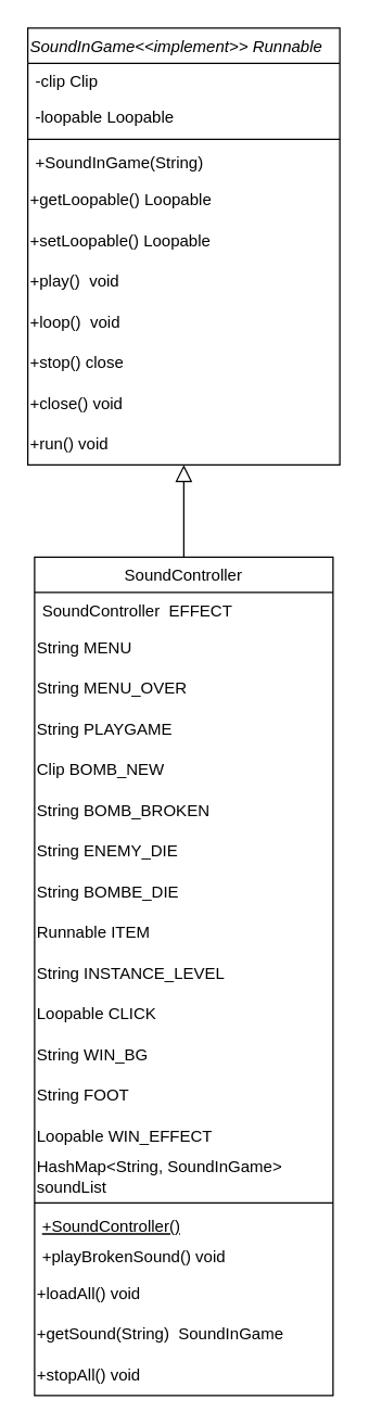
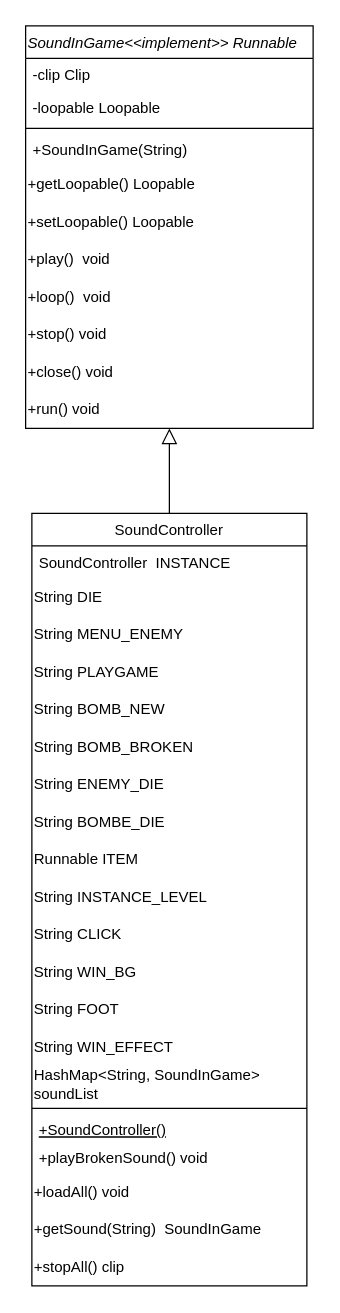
- <mxCell id="11" value="&lt;div style=&quot;&quot;&gt;&lt;span&gt;+stop()&lt;/span&gt;&lt;span style=&quot;white-space: pre&quot;&gt; &lt;/span&gt;&lt;span&gt;close&lt;/span&gt;&lt;/div&gt;" style="text;html=1;strokeColor=none;fillColor=none;align=left;verticalAlign=middle;whiteSpace=wrap;rounded=0;" vertex="1" parent="2"><mxGeometry y="232" width="230" height="30" as="geometry" /></mxCell>
+ <mxCell id="11" value="&lt;div style=&quot;&quot;&gt;&lt;span&gt;+stop()&lt;/span&gt;&lt;span style=&quot;white-space: pre&quot;&gt; &lt;/span&gt;&lt;span&gt;void&lt;/span&gt;&lt;/div&gt;" style="text;html=1;strokeColor=none;fillColor=none;align=left;verticalAlign=middle;whiteSpace=wrap;rounded=0;" vertex="1" parent="2"><mxGeometry y="232" width="230" height="30" as="geometry" /></mxCell>
- <mxCell id="15" value="SoundController  EFFECT" style="text;align=left;verticalAlign=top;spacingLeft=4;spacingRight=4;overflow=hidden;rotatable=0;points=[[0,0.5],[1,0.5]];portConstraint=eastwest;" parent="14" vertex="1"><mxGeometry y="26" width="220" height="26" as="geometry" /></mxCell>
+ <mxCell id="15" value="SoundController  INSTANCE" style="text;align=left;verticalAlign=top;spacingLeft=4;spacingRight=4;overflow=hidden;rotatable=0;points=[[0,0.5],[1,0.5]];portConstraint=eastwest;" parent="14" vertex="1"><mxGeometry y="26" width="220" height="26" as="geometry" /></mxCell>
- <mxCell id="16" value="String MENU" style="text;html=1;strokeColor=none;fillColor=none;align=left;verticalAlign=middle;whiteSpace=wrap;rounded=0;" vertex="1" parent="14"><mxGeometry y="52" width="220" height="30" as="geometry" /></mxCell>
+ <mxCell id="16" value="String DIE" style="text;html=1;strokeColor=none;fillColor=none;align=left;verticalAlign=middle;whiteSpace=wrap;rounded=0;" vertex="1" parent="14"><mxGeometry y="52" width="220" height="30" as="geometry" /></mxCell>
- <mxCell id="17" value="String MENU_OVER" style="text;html=1;strokeColor=none;fillColor=none;align=left;verticalAlign=middle;whiteSpace=wrap;rounded=0;" vertex="1" parent="14"><mxGeometry y="82" width="220" height="30" as="geometry" /></mxCell>
+ <mxCell id="17" value="String MENU_ENEMY" style="text;html=1;strokeColor=none;fillColor=none;align=left;verticalAlign=middle;whiteSpace=wrap;rounded=0;" vertex="1" parent="14"><mxGeometry y="82" width="220" height="30" as="geometry" /></mxCell>
- <mxCell id="19" value="Clip BOMB_NEW" style="text;html=1;strokeColor=none;fillColor=none;align=left;verticalAlign=middle;whiteSpace=wrap;rounded=0;" vertex="1" parent="14"><mxGeometry y="142" width="220" height="30" as="geometry" /></mxCell>
+ <mxCell id="19" value="String BOMB_NEW" style="text;html=1;strokeColor=none;fillColor=none;align=left;verticalAlign=middle;whiteSpace=wrap;rounded=0;" vertex="1" parent="14"><mxGeometry y="142" width="220" height="30" as="geometry" /></mxCell>
- <mxCell id="25" value="Loopable CLICK" style="text;html=1;strokeColor=none;fillColor=none;align=left;verticalAlign=middle;whiteSpace=wrap;rounded=0;" vertex="1" parent="14"><mxGeometry y="322" width="220" height="30" as="geometry" /></mxCell>
+ <mxCell id="25" value="String CLICK" style="text;html=1;strokeColor=none;fillColor=none;align=left;verticalAlign=middle;whiteSpace=wrap;rounded=0;" vertex="1" parent="14"><mxGeometry y="322" width="220" height="30" as="geometry" /></mxCell>
- <mxCell id="28" value="Loopable WIN_EFFECT" style="text;html=1;strokeColor=none;fillColor=none;align=left;verticalAlign=middle;whiteSpace=wrap;rounded=0;" vertex="1" parent="14"><mxGeometry y="412" width="220" height="30" as="geometry" /></mxCell>
+ <mxCell id="28" value="String WIN_EFFECT" style="text;html=1;strokeColor=none;fillColor=none;align=left;verticalAlign=middle;whiteSpace=wrap;rounded=0;" vertex="1" parent="14"><mxGeometry y="412" width="220" height="30" as="geometry" /></mxCell>
- <mxCell id="35" value="+stopAll() void" style="text;html=1;strokeColor=none;fillColor=none;align=left;verticalAlign=middle;whiteSpace=wrap;rounded=0;" vertex="1" parent="14"><mxGeometry y="588" width="220" height="30" as="geometry" /></mxCell>
+ <mxCell id="35" value="+stopAll() clip" style="text;html=1;strokeColor=none;fillColor=none;align=left;verticalAlign=middle;whiteSpace=wrap;rounded=0;" vertex="1" parent="14"><mxGeometry y="588" width="220" height="30" as="geometry" /></mxCell>
